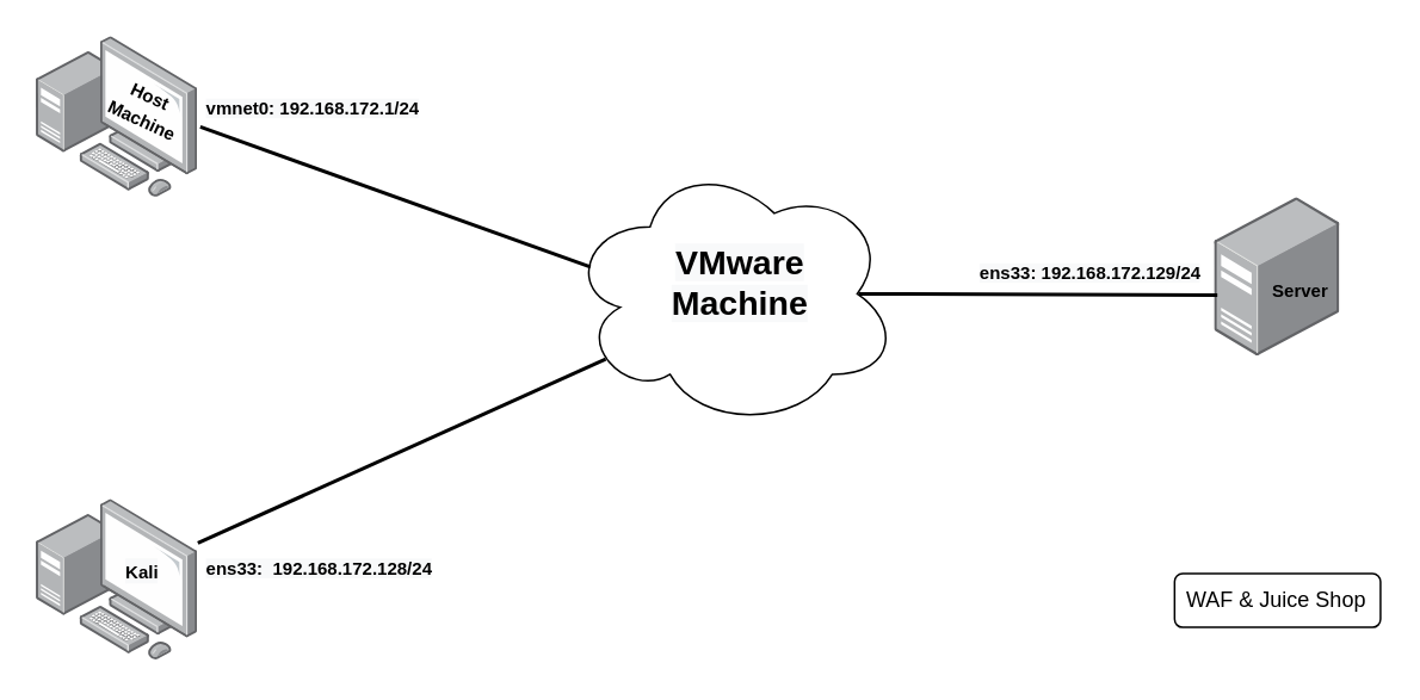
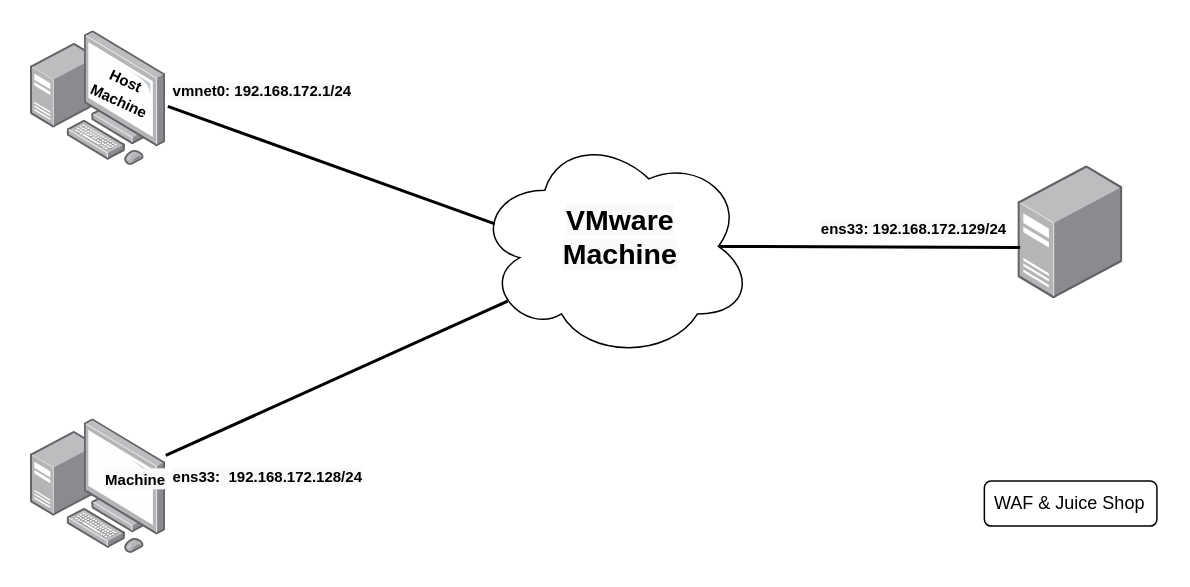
- <mxCell id="7" value="&lt;b style=&quot;color: rgb(0 , 0 , 0) ; font-family: &amp;quot;helvetica&amp;quot; ; font-size: 12px ; font-style: normal ; letter-spacing: normal ; text-indent: 0px ; text-transform: none ; word-spacing: 0px&quot;&gt;&lt;font style=&quot;font-size: 10px&quot;&gt;Server&lt;/font&gt;&lt;/b&gt;" style="text;whiteSpace=wrap;html=1;align=center;" vertex="1" parent="1"><mxGeometry x="705.92" y="147.82" width="40" height="19" as="geometry" /></mxCell>
- <mxCell id="15" value="&lt;b style=&quot;color: rgb(0 , 0 , 0) ; font-size: 12px ; font-style: normal ; letter-spacing: normal ; text-align: center ; text-indent: 0px ; text-transform: none ; word-spacing: 0px ; background-color: rgb(248 , 249 , 250) ; font-family: &amp;quot;helvetica&amp;quot;&quot;&gt;&lt;font style=&quot;font-size: 10px&quot;&gt;Kali&lt;/font&gt;&lt;/b&gt;" style="text;whiteSpace=wrap;html=1;" vertex="1" parent="13"><mxGeometry x="48" y="26" width="40" height="30" as="geometry" /></mxCell>
+ <mxCell id="15" value="&lt;b style=&quot;color: rgb(0 , 0 , 0) ; font-size: 12px ; font-style: normal ; letter-spacing: normal ; text-align: center ; text-indent: 0px ; text-transform: none ; word-spacing: 0px ; background-color: rgb(248 , 249 , 250) ; font-family: &amp;quot;helvetica&amp;quot;&quot;&gt;&lt;font style=&quot;font-size: 10px&quot;&gt;Machine&lt;/font&gt;&lt;/b&gt;" style="text;whiteSpace=wrap;html=1;" vertex="1" parent="13"><mxGeometry x="48" y="26" width="40" height="30" as="geometry" /></mxCell>
